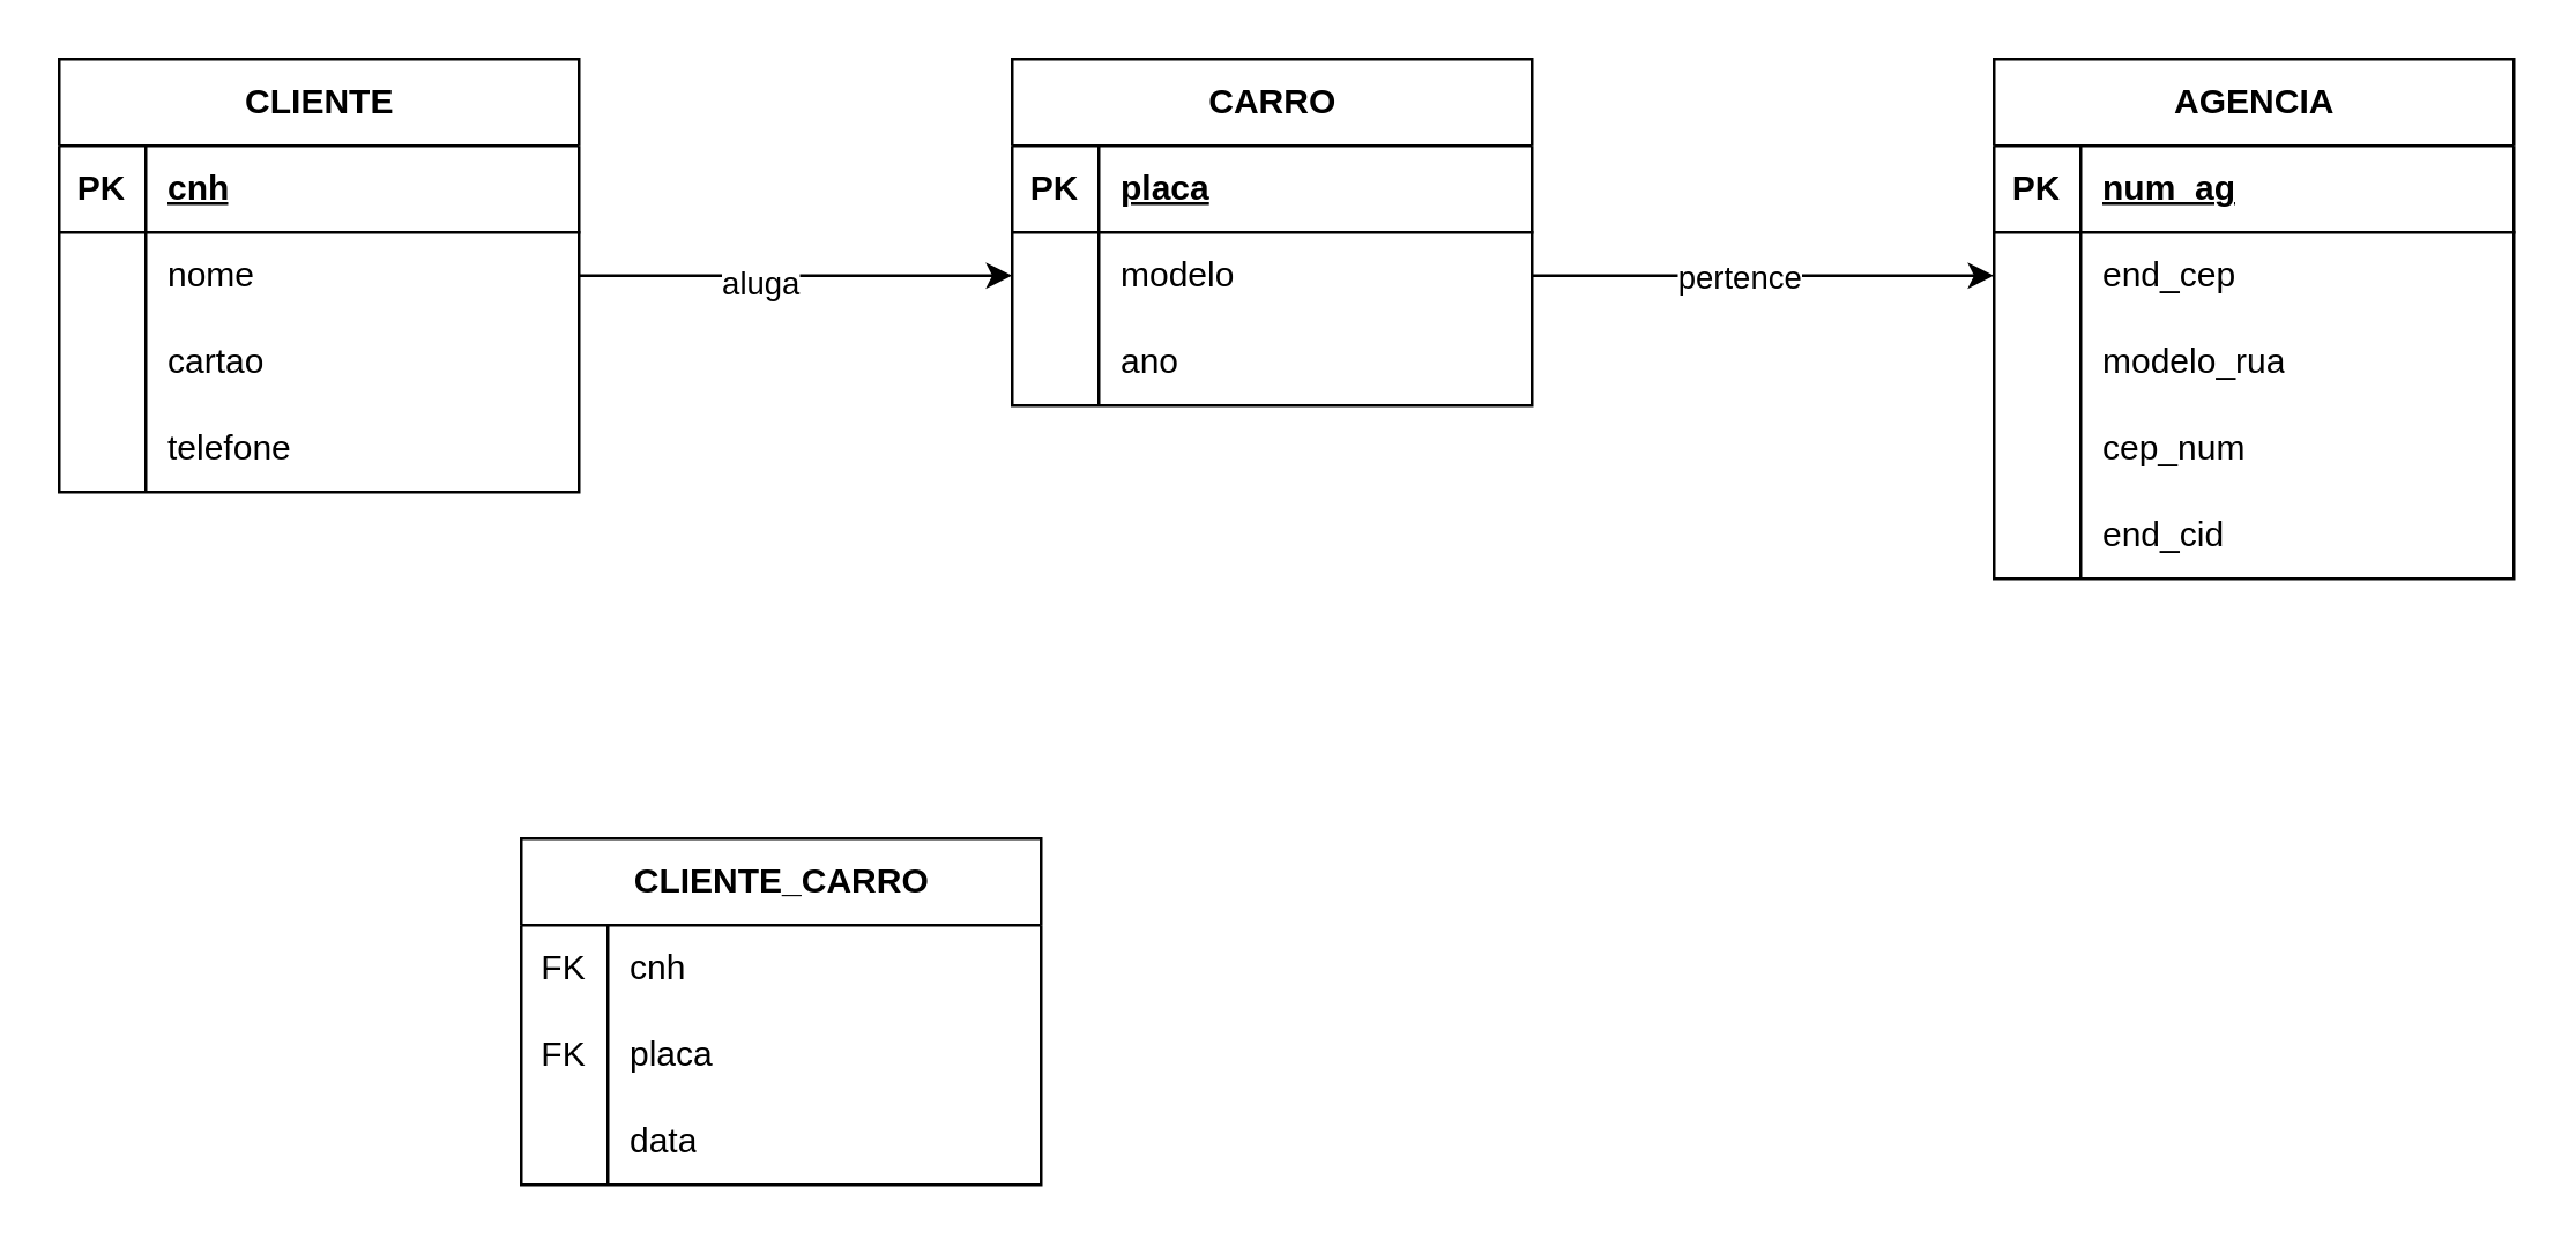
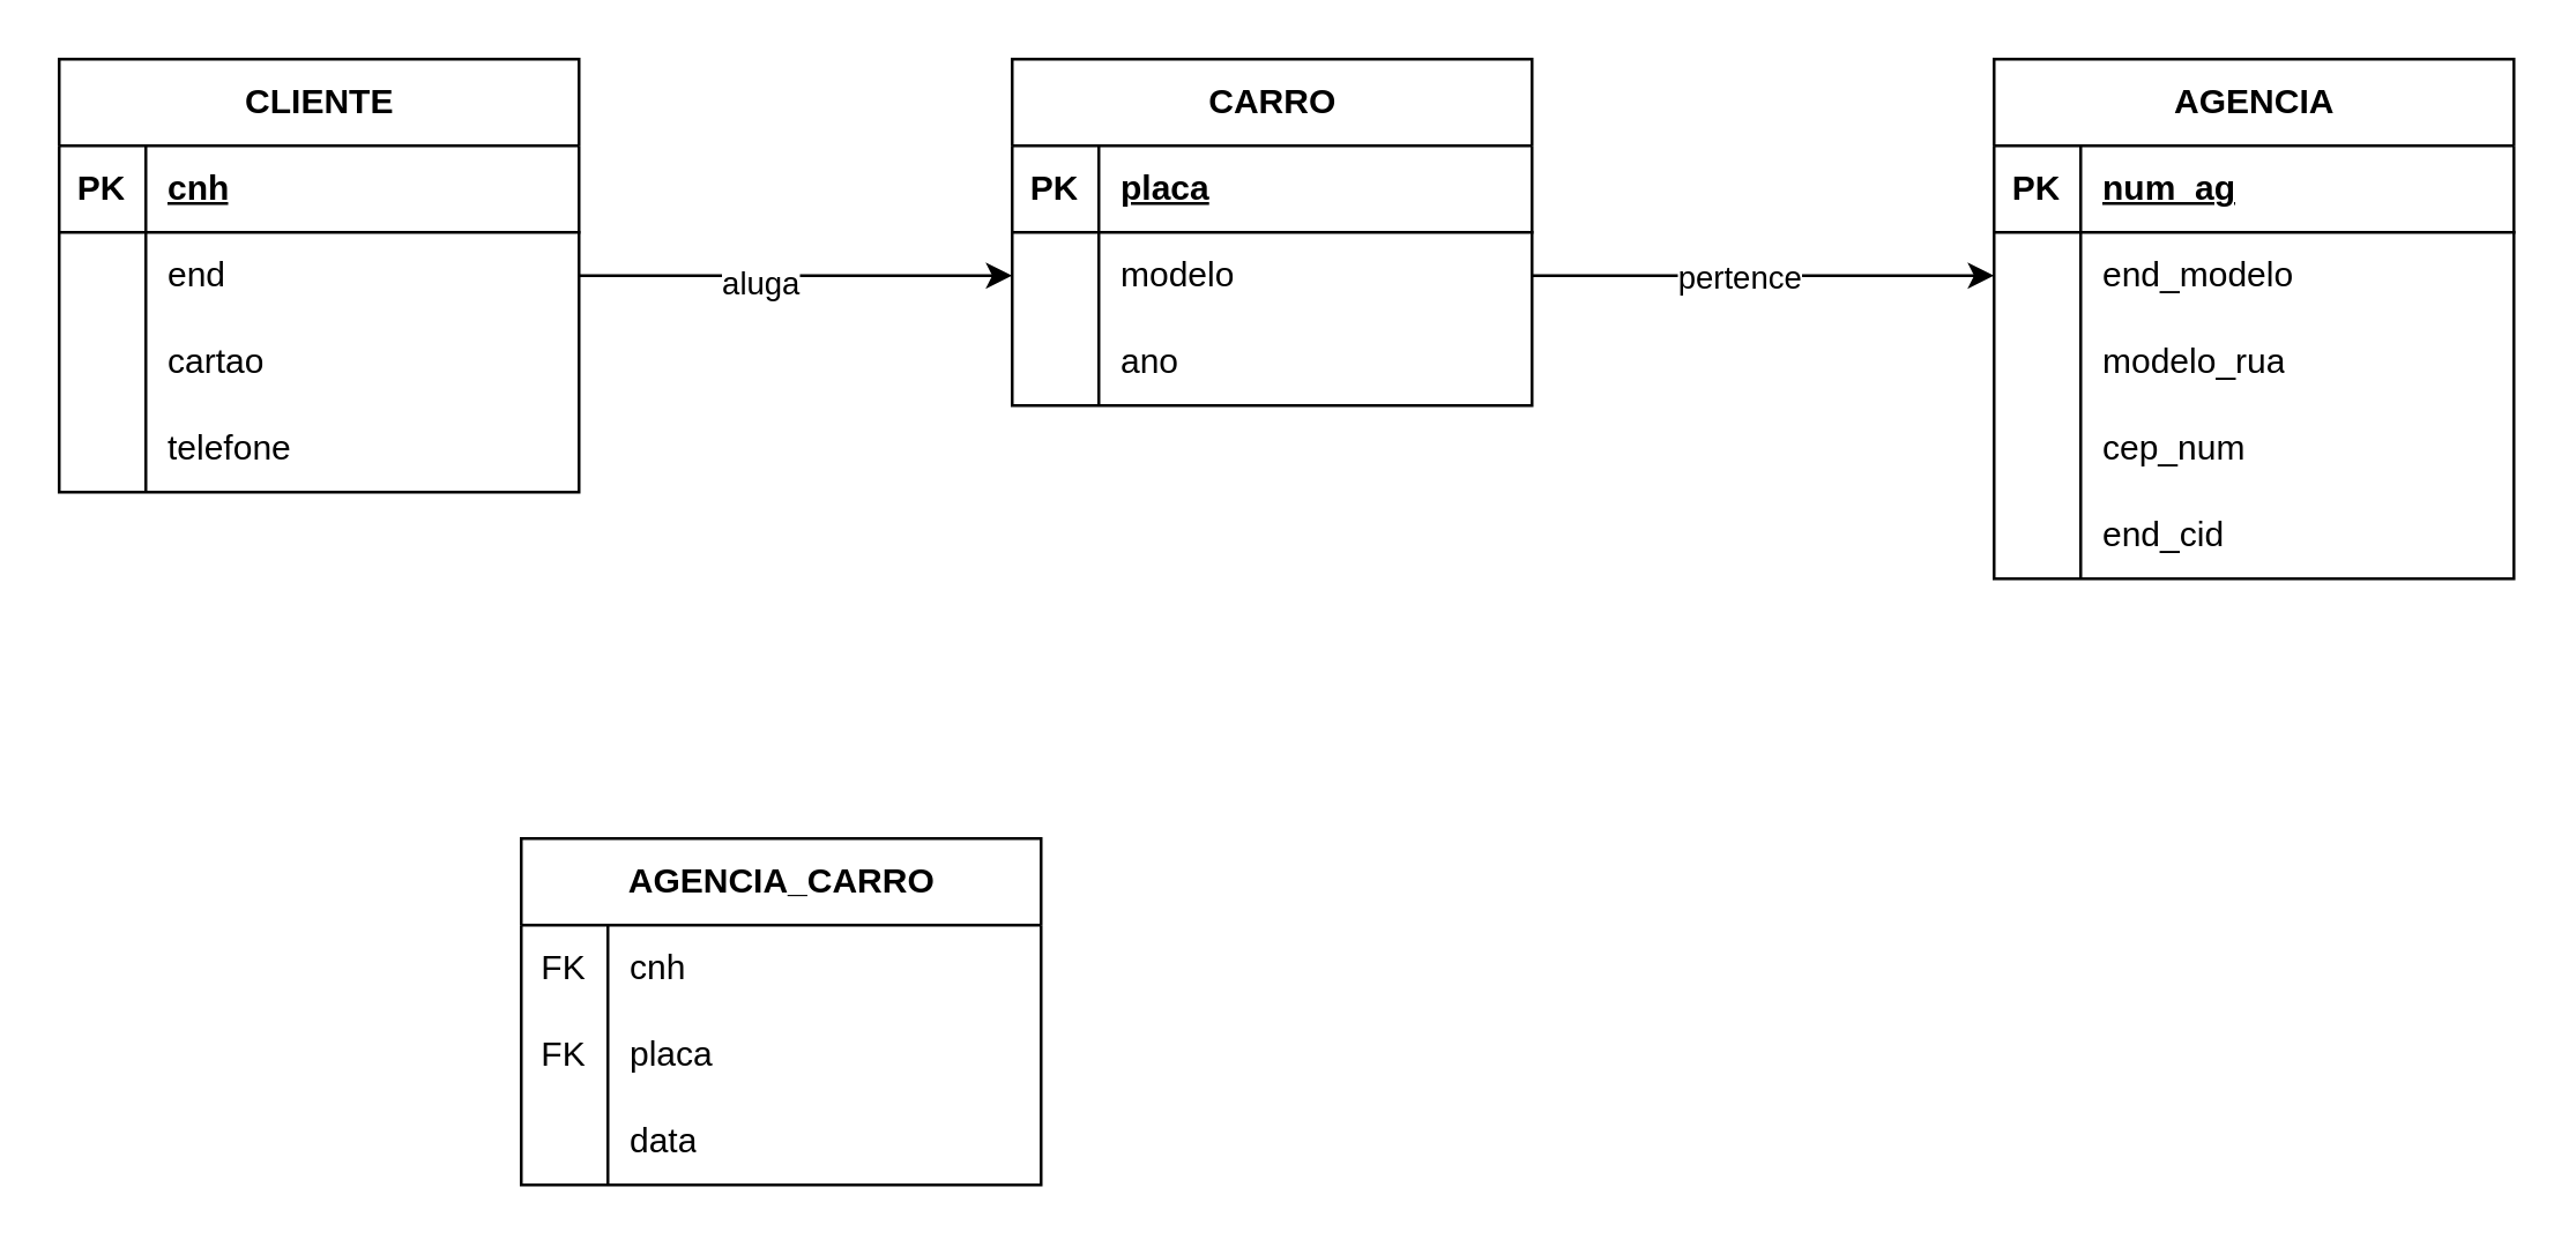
- <mxCell id="8" value="nome&lt;span style=&quot;white-space: pre;&quot;&gt;&#09;&lt;/span&gt;" style="shape=partialRectangle;connectable=0;fillColor=none;top=0;left=0;bottom=0;right=0;align=left;spacingLeft=6;overflow=hidden;whiteSpace=wrap;html=1;" vertex="1" parent="6"><mxGeometry x="30" width="150" height="30" as="geometry"><mxRectangle width="150" height="30" as="alternateBounds" /></mxGeometry></mxCell>
+ <mxCell id="8" value="end&lt;span style=&quot;white-space: pre;&quot;&gt;&#09;&lt;/span&gt;" style="shape=partialRectangle;connectable=0;fillColor=none;top=0;left=0;bottom=0;right=0;align=left;spacingLeft=6;overflow=hidden;whiteSpace=wrap;html=1;" vertex="1" parent="6"><mxGeometry x="30" width="150" height="30" as="geometry"><mxRectangle width="150" height="30" as="alternateBounds" /></mxGeometry></mxCell>
- <mxCell id="31" value="end_cep" style="shape=partialRectangle;connectable=0;fillColor=none;top=0;left=0;bottom=0;right=0;align=left;spacingLeft=6;overflow=hidden;whiteSpace=wrap;html=1;" vertex="1" parent="29"><mxGeometry x="30" width="150" height="30" as="geometry"><mxRectangle width="150" height="30" as="alternateBounds" /></mxGeometry></mxCell>
+ <mxCell id="31" value="end_modelo" style="shape=partialRectangle;connectable=0;fillColor=none;top=0;left=0;bottom=0;right=0;align=left;spacingLeft=6;overflow=hidden;whiteSpace=wrap;html=1;" vertex="1" parent="29"><mxGeometry x="30" width="150" height="30" as="geometry"><mxRectangle width="150" height="30" as="alternateBounds" /></mxGeometry></mxCell>
- <mxCell id="41" value="CLIENTE_CARRO" style="shape=table;startSize=30;container=1;collapsible=1;childLayout=tableLayout;fixedRows=1;rowLines=0;fontStyle=1;align=center;resizeLast=1;html=1;" vertex="1" parent="1"><mxGeometry x="180" y="290" width="180" height="120" as="geometry" /></mxCell>
+ <mxCell id="41" value="AGENCIA_CARRO" style="shape=table;startSize=30;container=1;collapsible=1;childLayout=tableLayout;fixedRows=1;rowLines=0;fontStyle=1;align=center;resizeLast=1;html=1;" vertex="1" parent="1"><mxGeometry x="180" y="290" width="180" height="120" as="geometry" /></mxCell>
